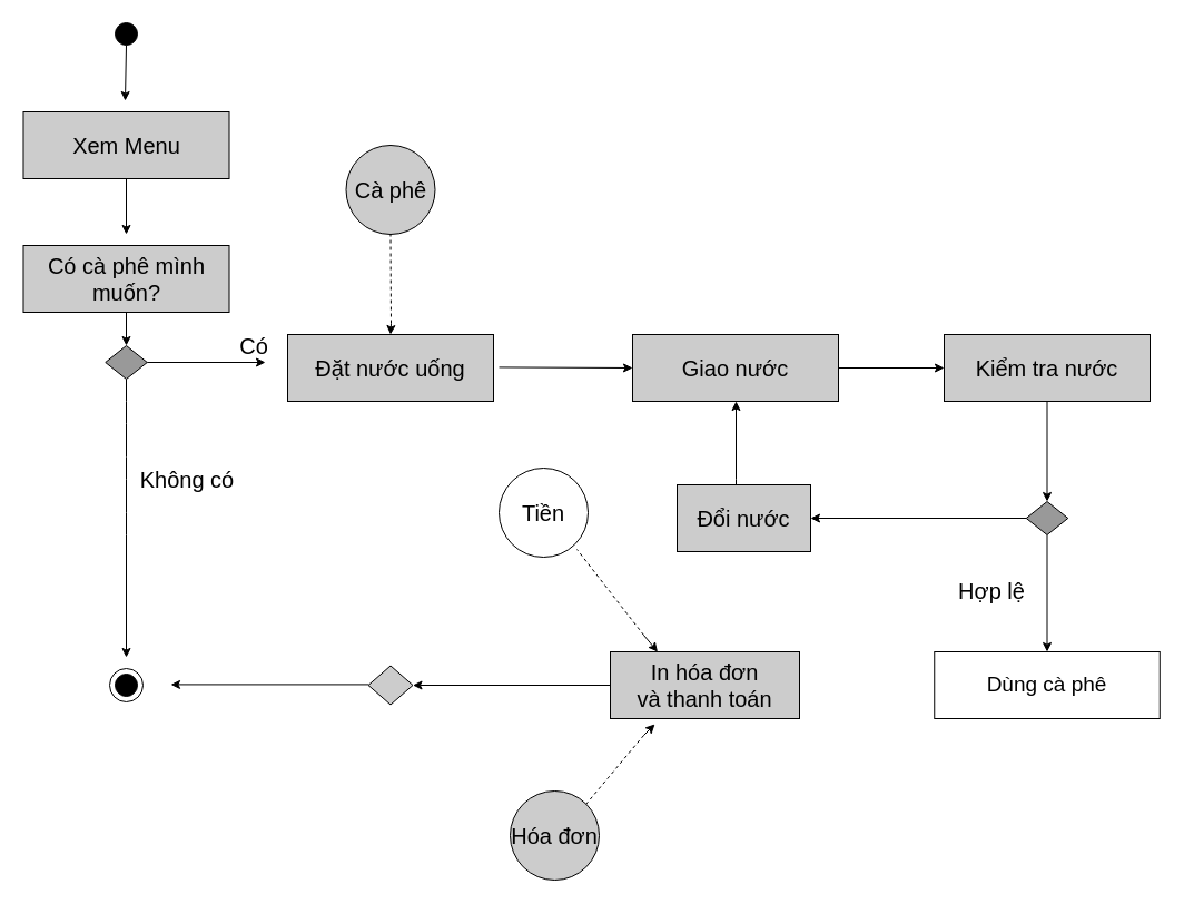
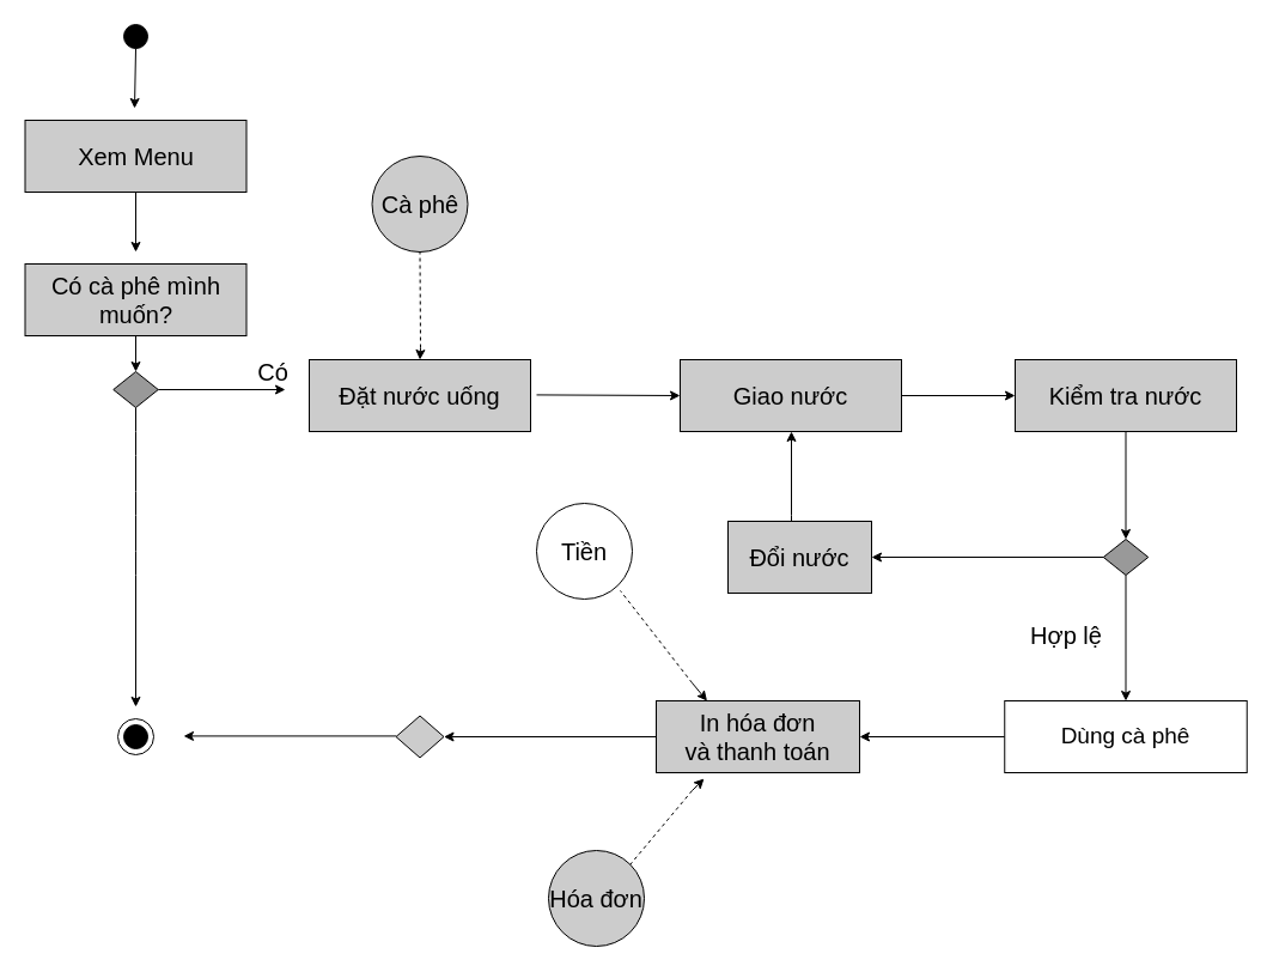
- <mxCell id="11" value="&lt;font style=&quot;font-size: 20px&quot;&gt;Không có&lt;/font&gt;" style="text;html=1;strokeColor=none;fillColor=none;align=center;verticalAlign=middle;whiteSpace=wrap;rounded=0;" vertex="1" parent="1"><mxGeometry x="108" y="420" width="120" height="20" as="geometry" /></mxCell>
+ <mxCell id="29" value="" style="edgeStyle=orthogonalEdgeStyle;rounded=0;orthogonalLoop=1;jettySize=auto;html=1;" edge="1" parent="1" source="30" target="33"><mxGeometry relative="1" as="geometry" /></mxCell>
